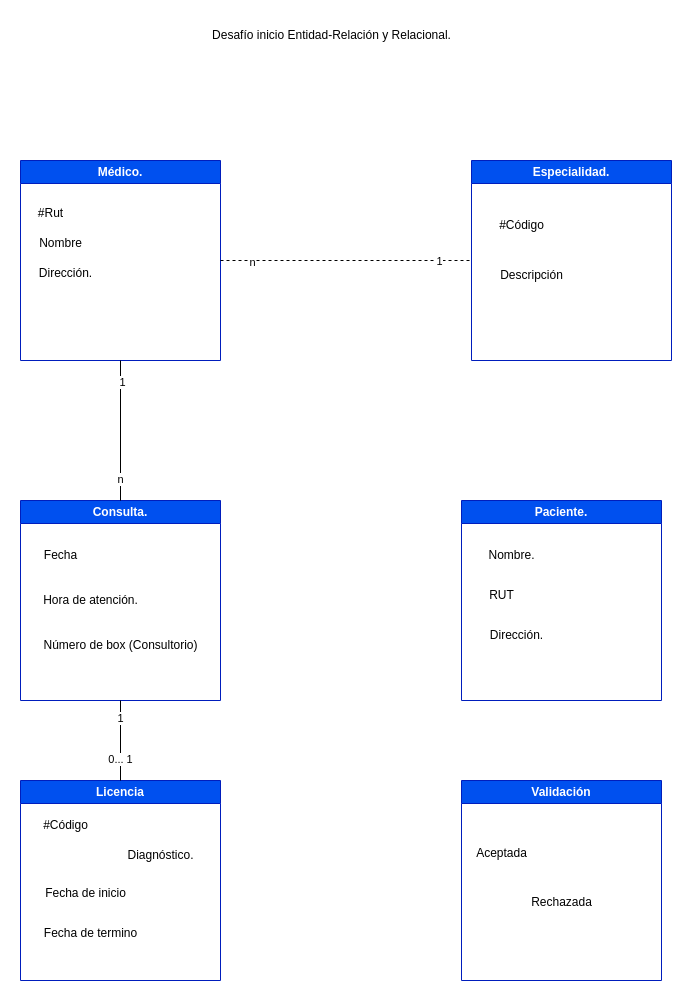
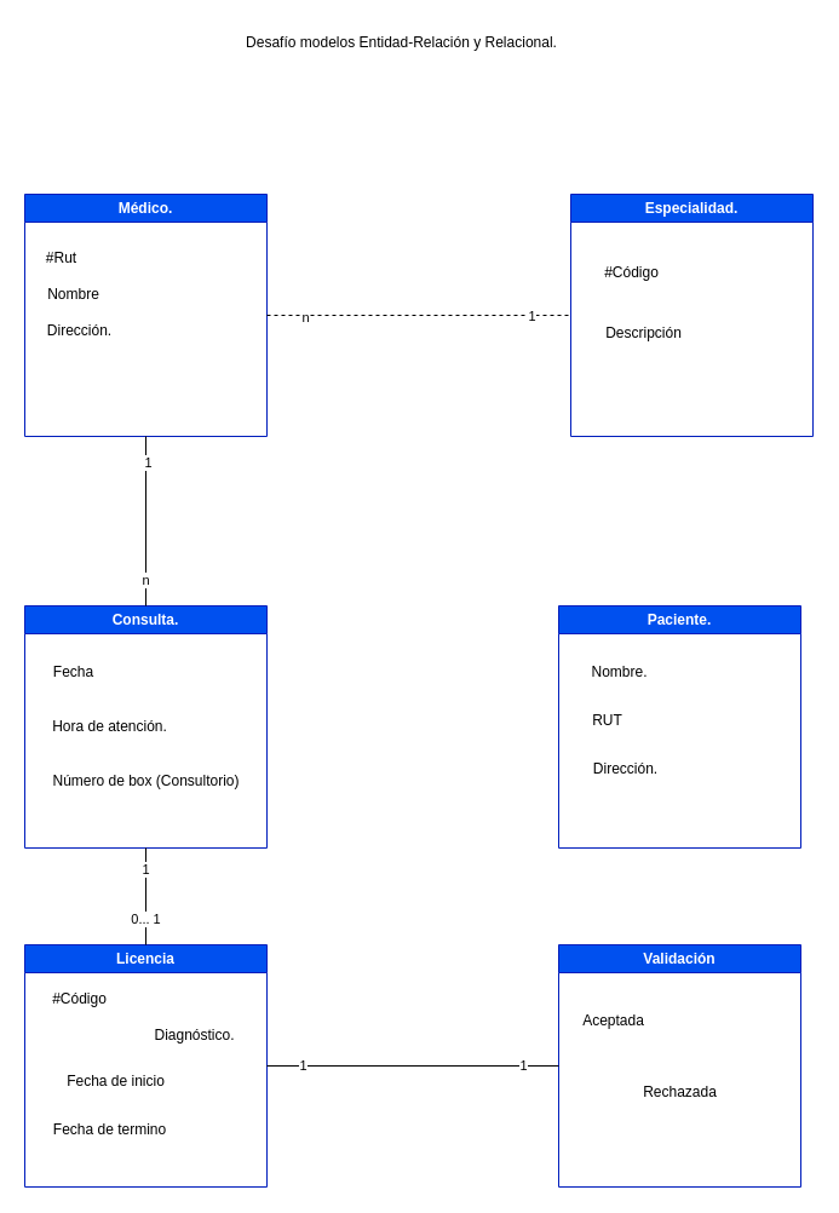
- <mxCell id="23" value="Desafío inicio Entidad-Relación y Relacional." style="text;html=1;align=center;verticalAlign=middle;resizable=0;points=[];autosize=1;strokeColor=none;fillColor=none;" vertex="1" parent="1"><mxGeometry x="191" y="20" width="280" height="30" as="geometry" /></mxCell>
+ <mxCell id="23" value="Desafío modelos Entidad-Relación y Relacional." style="text;html=1;align=center;verticalAlign=middle;resizable=0;points=[];autosize=1;strokeColor=none;fillColor=none;" vertex="1" parent="1"><mxGeometry x="191" y="20" width="280" height="30" as="geometry" /></mxCell>
- <mxCell id="34" value="Aceptada" style="text;html=1;align=center;verticalAlign=middle;resizable=0;points=[];autosize=1;strokeColor=none;fillColor=none;" vertex="1" parent="32"><mxGeometry x="5" y="58" width="70" height="30" as="geometry" /></mxCell>
+ <mxCell id="34" value="Aceptada" style="text;html=1;align=center;verticalAlign=middle;resizable=0;points=[];autosize=1;strokeColor=none;fillColor=none;" vertex="1" parent="32"><mxGeometry x="10" y="48" width="70" height="30" as="geometry" /></mxCell>
+ <mxCell id="35" value="" style="endArrow=none;html=1;rounded=0;entryX=0;entryY=0.5;entryDx=0;entryDy=0;exitX=1;exitY=0.5;exitDx=0;exitDy=0;" edge="1" parent="1" source="24" target="32"><mxGeometry width="50" height="50" relative="1" as="geometry"><mxPoint x="221" y="900" as="sourcePoint" /><mxPoint x="351" y="870" as="targetPoint" /></mxGeometry></mxCell>
+ <mxCell id="36" value="1" style="edgeLabel;html=1;align=center;verticalAlign=middle;resizable=0;points=[];" vertex="1" connectable="0" parent="35"><mxGeometry x="-0.759" y="1" relative="1" as="geometry"><mxPoint as="offset" /></mxGeometry></mxCell>
+ <mxCell id="37" value="1" style="edgeLabel;html=1;align=center;verticalAlign=middle;resizable=0;points=[];" vertex="1" connectable="0" parent="35"><mxGeometry x="0.751" y="1" relative="1" as="geometry"><mxPoint as="offset" /></mxGeometry></mxCell>
- <mxCell id="28" value="Fecha de inicio" style="text;html=1;align=center;verticalAlign=middle;resizable=0;points=[];autosize=1;strokeColor=none;fillColor=none;" vertex="1" parent="24"><mxGeometry x="15" y="98" width="100" height="30" as="geometry" /></mxCell>
+ <mxCell id="28" value="Fecha de inicio" style="text;html=1;align=center;verticalAlign=middle;resizable=0;points=[];autosize=1;strokeColor=none;fillColor=none;" vertex="1" parent="24"><mxGeometry x="25" y="98" width="100" height="30" as="geometry" /></mxCell>
